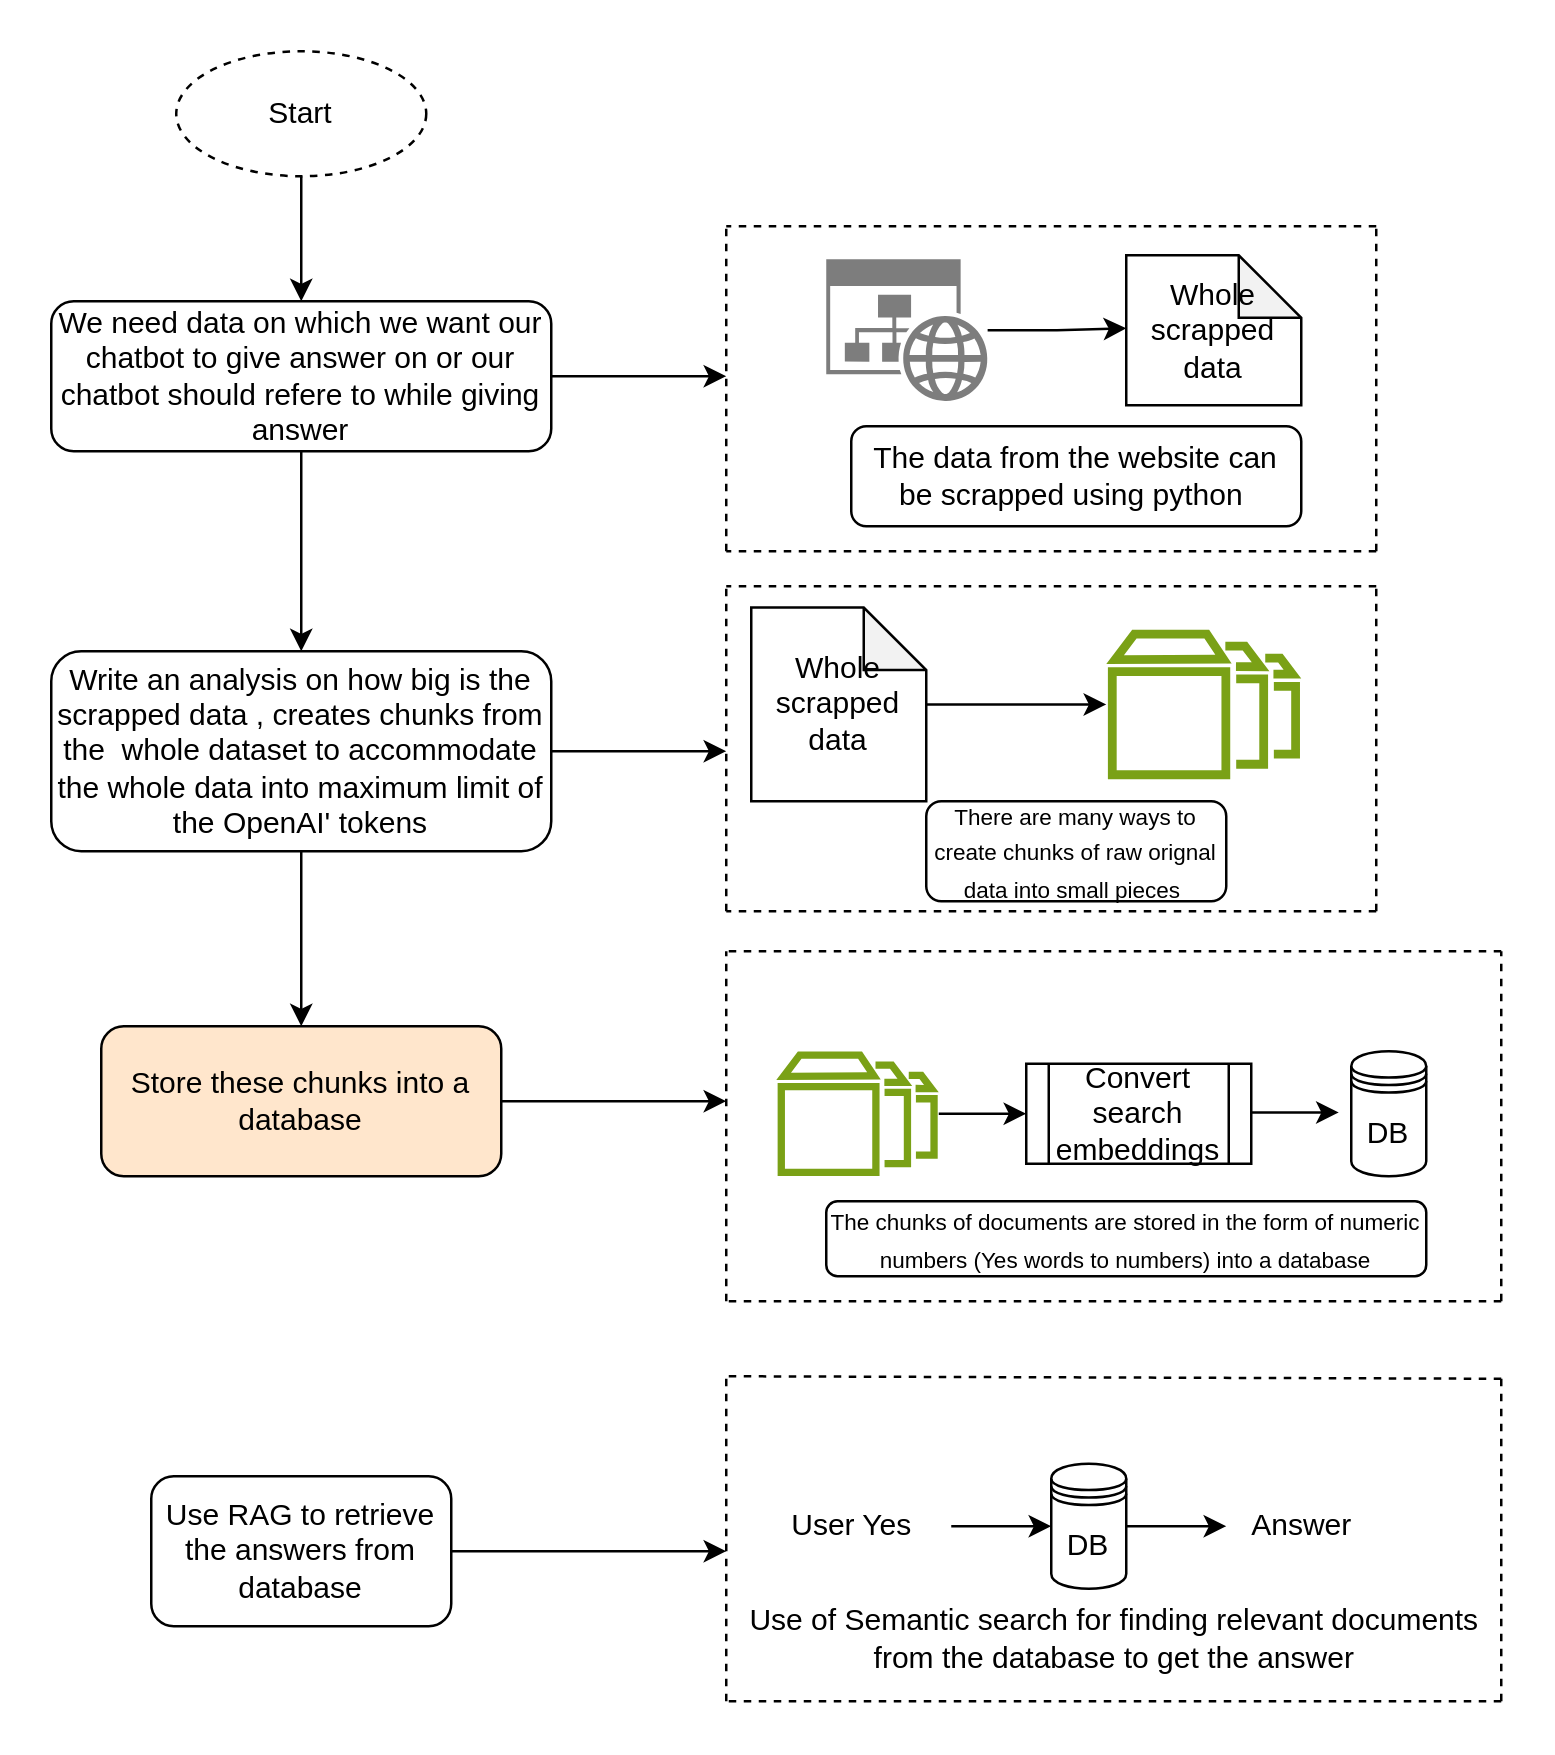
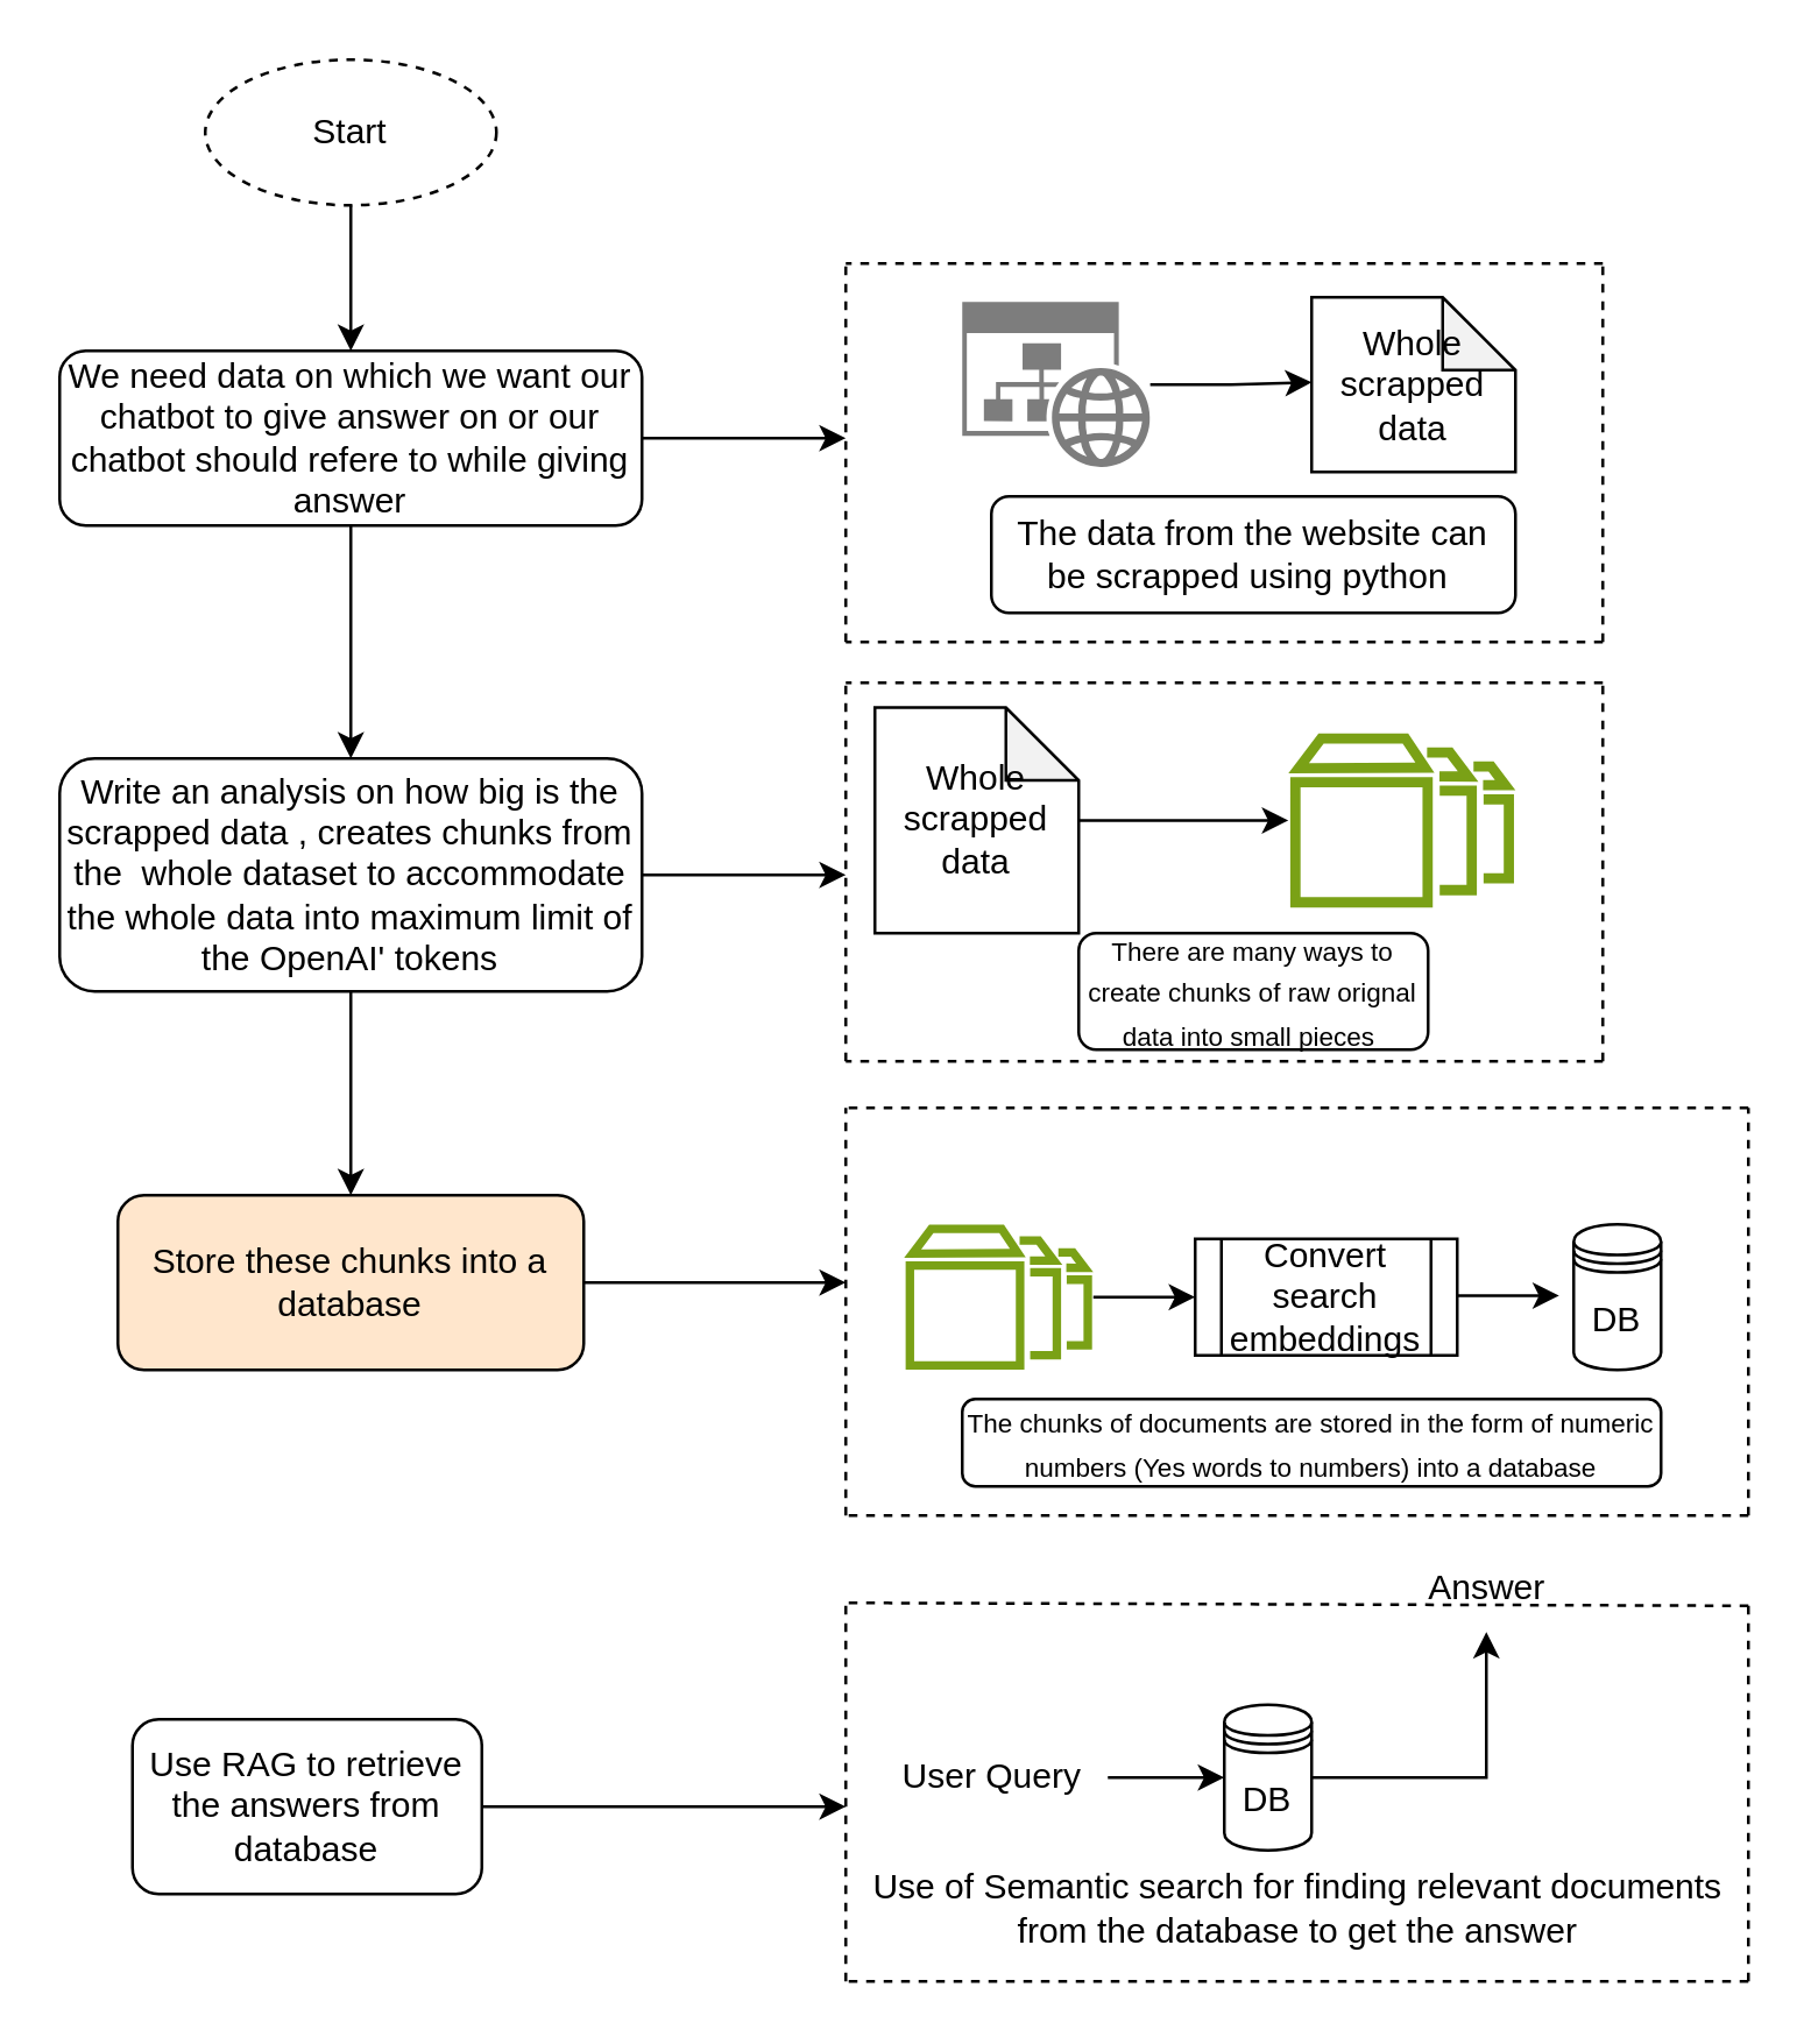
- <mxCell id="47" value="User Yes" style="text;html=1;align=center;verticalAlign=middle;resizable=0;points=[];autosize=1;strokeColor=none;fillColor=none;" vertex="1" parent="1"><mxGeometry x="300" y="595" width="80" height="30" as="geometry" /></mxCell>
+ <mxCell id="47" value="User Query" style="text;html=1;align=center;verticalAlign=middle;resizable=0;points=[];autosize=1;strokeColor=none;fillColor=none;" vertex="1" parent="1"><mxGeometry x="300" y="595" width="80" height="30" as="geometry" /></mxCell>
- <mxCell id="48" value="Answer" style="text;html=1;align=center;verticalAlign=middle;resizable=0;points=[];autosize=1;strokeColor=none;fillColor=none;" vertex="1" parent="1"><mxGeometry x="490" y="595" width="60" height="30" as="geometry" /></mxCell>
+ <mxCell id="48" value="Answer" style="text;html=1;align=center;verticalAlign=middle;resizable=0;points=[];autosize=1;strokeColor=none;fillColor=none;" vertex="1" parent="1"><mxGeometry x="480" y="530" width="60" height="30" as="geometry" /></mxCell>
- <mxCell id="39" value="Use RAG to retrieve the answers from database" style="rounded=1;whiteSpace=wrap;html=1;" vertex="1" parent="1"><mxGeometry x="60" y="590" width="120" height="60" as="geometry" /></mxCell>
+ <mxCell id="39" value="Use RAG to retrieve the answers from database" style="rounded=1;whiteSpace=wrap;html=1;" vertex="1" parent="1"><mxGeometry x="45" y="590" width="120" height="60" as="geometry" /></mxCell>
